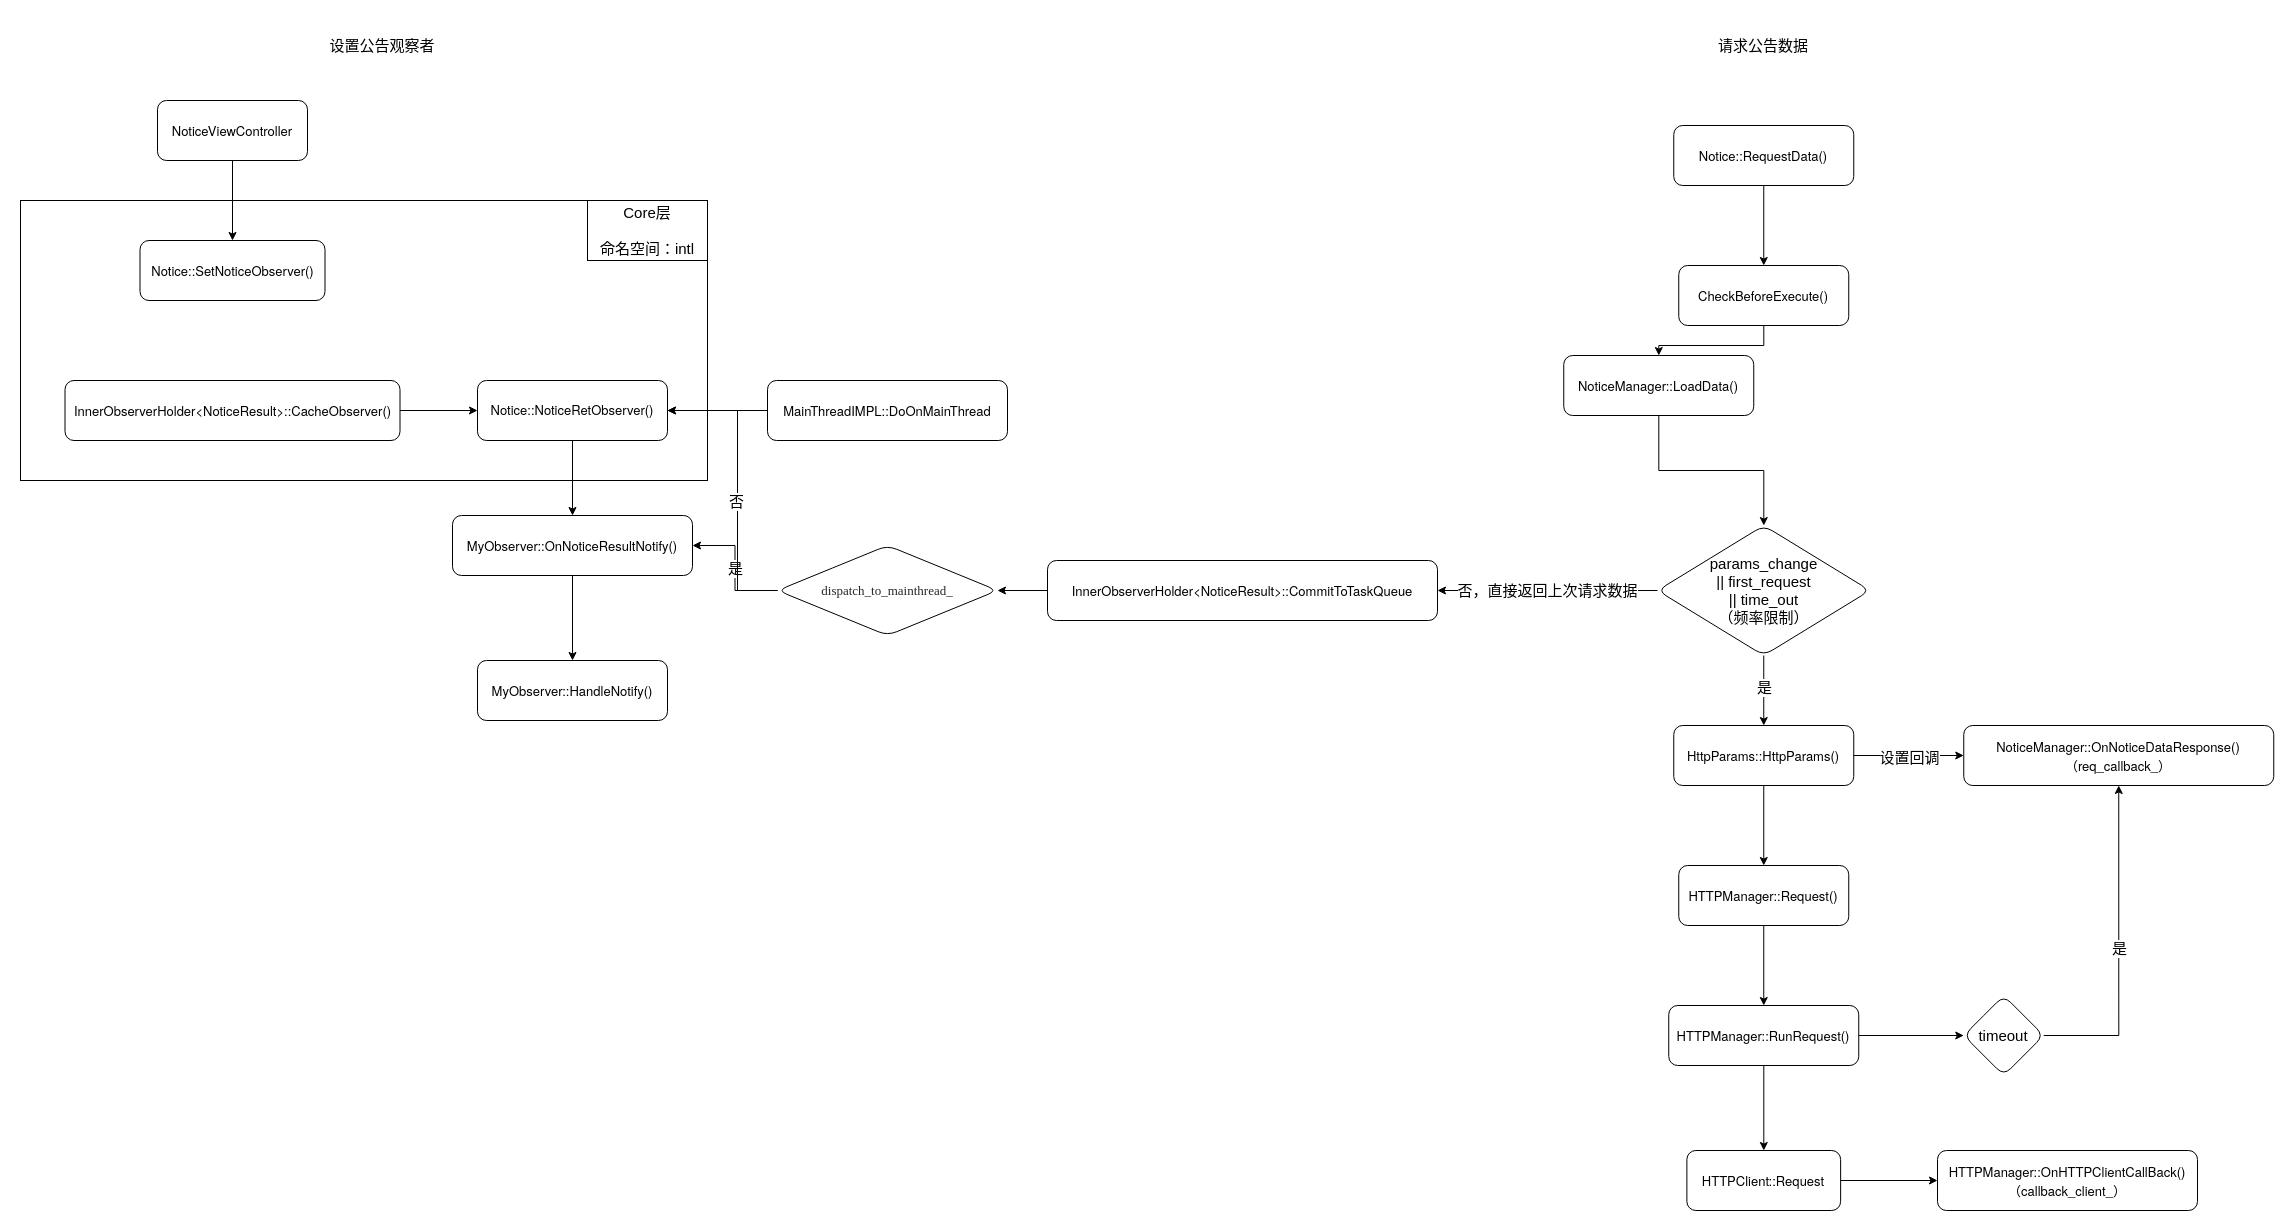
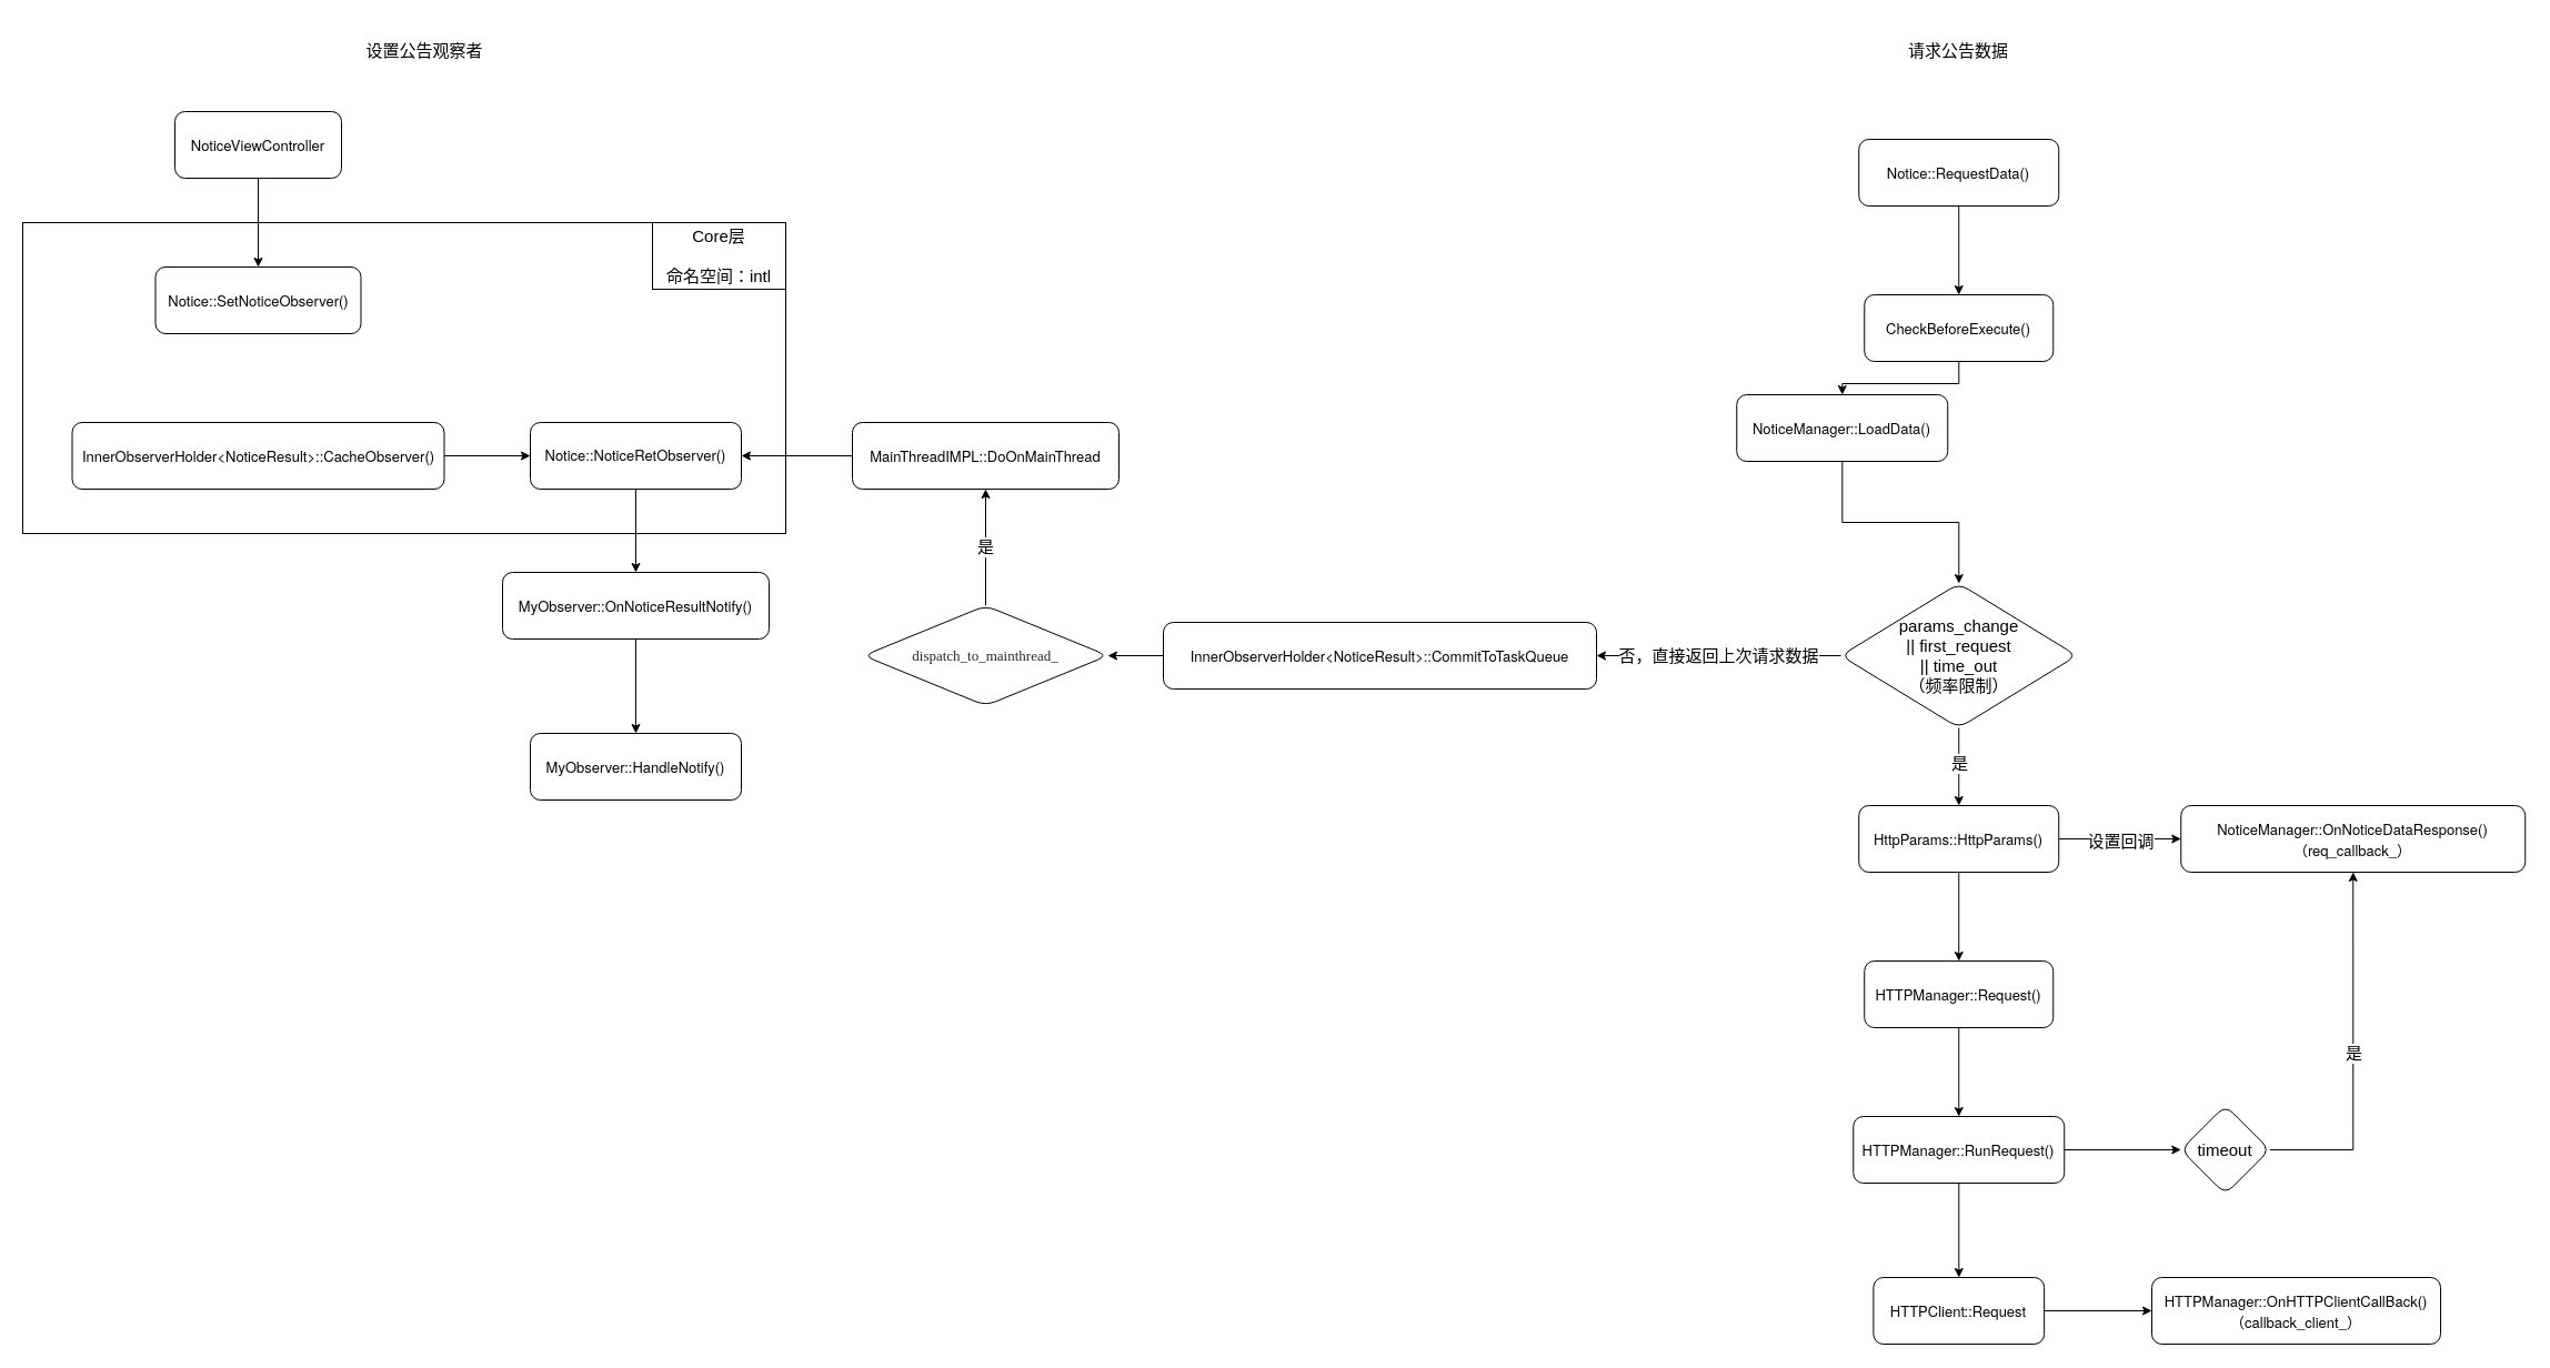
- <mxCell id="43" style="edgeStyle=orthogonalEdgeStyle;rounded=0;orthogonalLoop=1;jettySize=auto;html=1;exitX=0;exitY=0.5;exitDx=0;exitDy=0;entryX=1;entryY=0.5;entryDx=0;entryDy=0;fontSize=15;" edge="1" parent="1" source="45" target="11"><mxGeometry relative="1" as="geometry"><Array as="points"><mxPoint x="737" y="590" /><mxPoint x="737" y="410" /></Array></mxGeometry></mxCell>
- <mxCell id="44" value="否" style="edgeLabel;html=1;align=center;verticalAlign=middle;resizable=0;points=[];fontSize=15;" vertex="1" connectable="0" parent="43"><mxGeometry x="-0.703" y="-2" relative="1" as="geometry"><mxPoint x="-4" y="-87" as="offset" /></mxGeometry></mxCell>
- <mxCell id="42" value="是" style="edgeStyle=orthogonalEdgeStyle;rounded=0;orthogonalLoop=1;jettySize=auto;html=1;fontSize=15;" edge="1" parent="1" source="45" target="13"><mxGeometry relative="1" as="geometry" /></mxCell>
+ <mxCell id="42" value="是" style="edgeStyle=orthogonalEdgeStyle;rounded=0;orthogonalLoop=1;jettySize=auto;html=1;fontSize=15;" edge="1" parent="1" source="45" target="47"><mxGeometry relative="1" as="geometry" /></mxCell>
